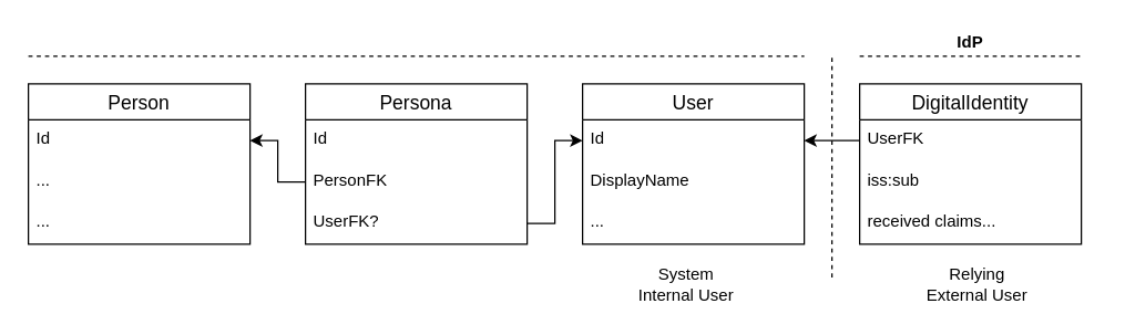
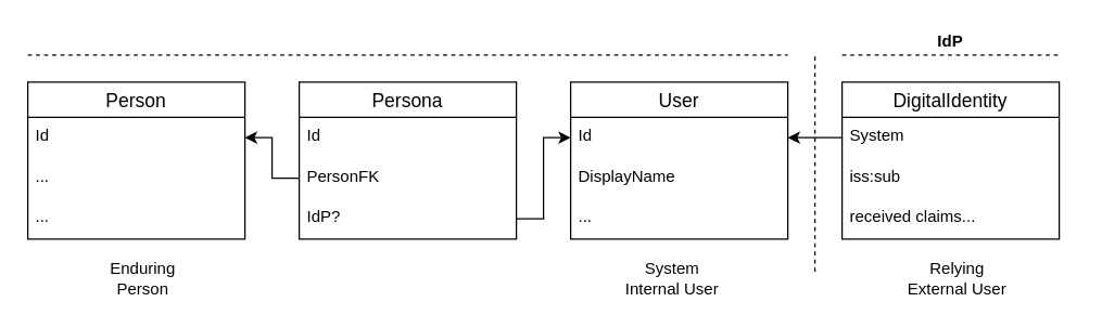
- <mxCell id="3" value="UserFK" style="text;strokeColor=none;fillColor=none;spacingLeft=4;spacingRight=4;overflow=hidden;rotatable=0;points=[[0,0.5],[1,0.5]];portConstraint=eastwest;fontSize=12;whiteSpace=wrap;html=1;" parent="2" vertex="1"><mxGeometry y="26" width="160" height="30" as="geometry" /></mxCell>
+ <mxCell id="3" value="System" style="text;strokeColor=none;fillColor=none;spacingLeft=4;spacingRight=4;overflow=hidden;rotatable=0;points=[[0,0.5],[1,0.5]];portConstraint=eastwest;fontSize=12;whiteSpace=wrap;html=1;" parent="2" vertex="1"><mxGeometry y="26" width="160" height="30" as="geometry" /></mxCell>
- <mxCell id="13" value="UserFK?" style="text;strokeColor=none;fillColor=none;spacingLeft=4;spacingRight=4;overflow=hidden;rotatable=0;points=[[0,0.5],[1,0.5]];portConstraint=eastwest;fontSize=12;whiteSpace=wrap;html=1;" parent="10" vertex="1"><mxGeometry y="86" width="160" height="30" as="geometry" /></mxCell>
+ <mxCell id="13" value="IdP?" style="text;strokeColor=none;fillColor=none;spacingLeft=4;spacingRight=4;overflow=hidden;rotatable=0;points=[[0,0.5],[1,0.5]];portConstraint=eastwest;fontSize=12;whiteSpace=wrap;html=1;" parent="10" vertex="1"><mxGeometry y="86" width="160" height="30" as="geometry" /></mxCell>
+ <mxCell id="23" value="Enduring &lt;br&gt;Person" style="text;html=1;strokeColor=none;fillColor=none;align=center;verticalAlign=middle;whiteSpace=wrap;rounded=0;" parent="1" vertex="1"><mxGeometry x="20" y="190" width="170" height="30" as="geometry" /></mxCell>
